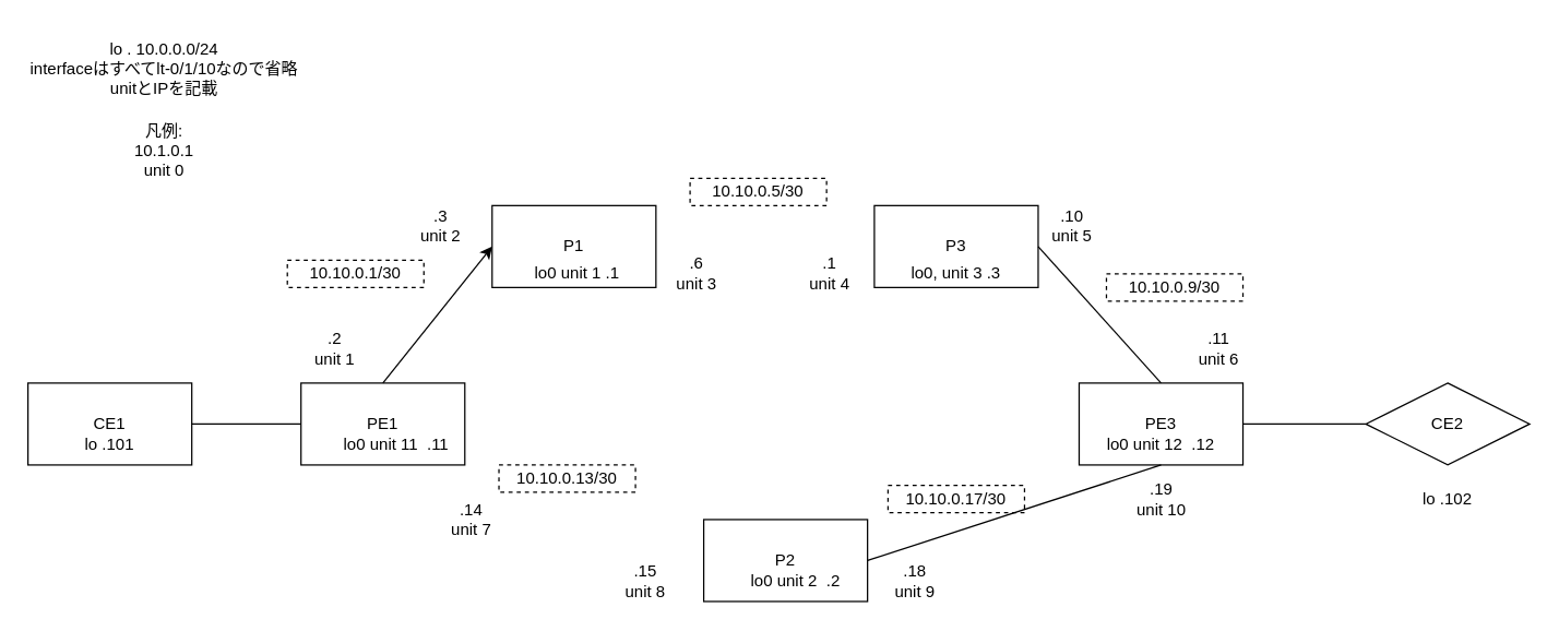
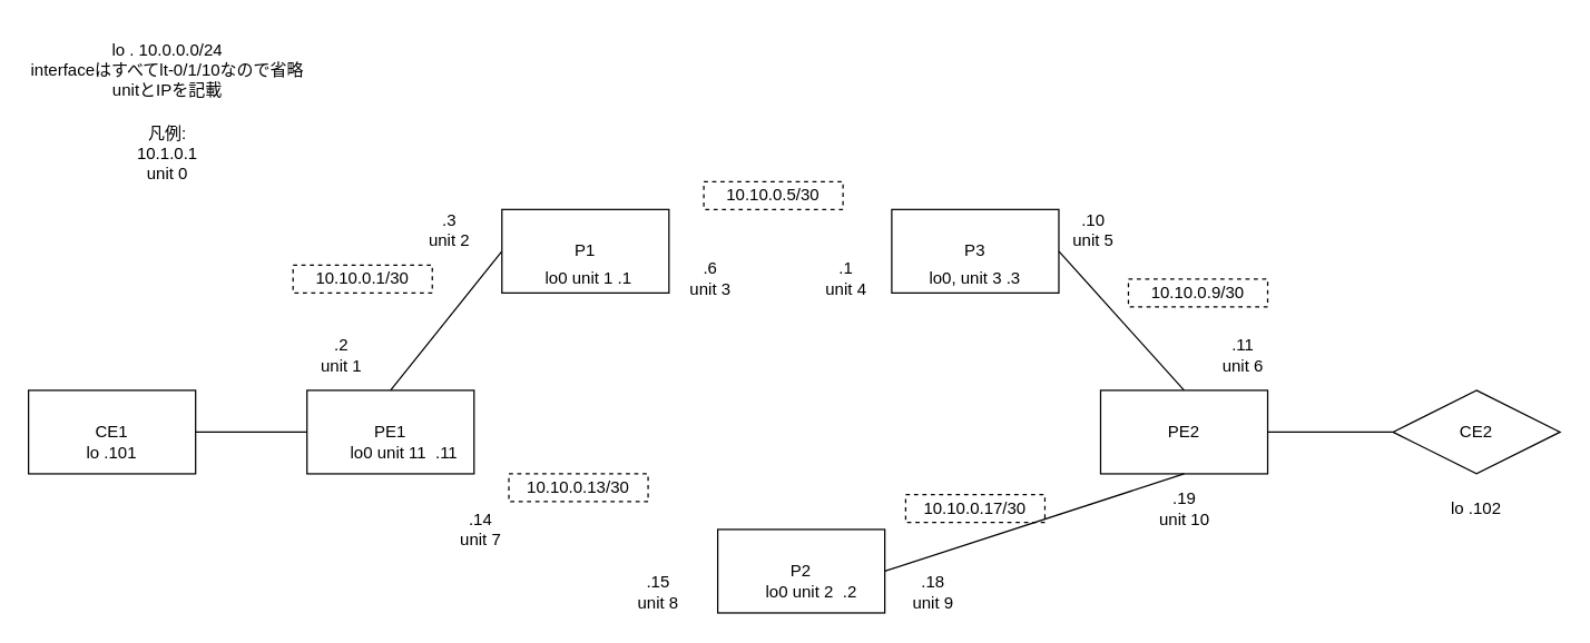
- <mxCell id="9" value="" style="endArrow=classic;html=1;rounded=0;entryX=0;entryY=0.5;entryDx=0;entryDy=0;exitX=0.5;exitY=0;exitDx=0;exitDy=0;" edge="1" parent="1" source="4" target="6"><mxGeometry width="50" height="50" relative="1" as="geometry"><mxPoint x="310" y="240" as="sourcePoint" /><mxPoint x="360" y="190" as="targetPoint" /></mxGeometry></mxCell>
+ <mxCell id="9" value="" style="endArrow=none;html=1;rounded=0;entryX=0;entryY=0.5;entryDx=0;entryDy=0;exitX=0.5;exitY=0;exitDx=0;exitDy=0;" edge="1" parent="1" source="4" target="6"><mxGeometry width="50" height="50" relative="1" as="geometry"><mxPoint x="310" y="240" as="sourcePoint" /><mxPoint x="360" y="190" as="targetPoint" /></mxGeometry></mxCell>
- <mxCell id="5" value="PE3" style="rounded=0;whiteSpace=wrap;html=1;" vertex="1" parent="1"><mxGeometry x="790" y="280" width="120" height="60" as="geometry" /></mxCell>
+ <mxCell id="5" value="PE2" style="rounded=0;whiteSpace=wrap;html=1;" vertex="1" parent="1"><mxGeometry x="790" y="280" width="120" height="60" as="geometry" /></mxCell>
- <mxCell id="18" value="lo0 unit 12&amp;nbsp; .12" style="text;html=1;strokeColor=none;fillColor=none;align=center;verticalAlign=middle;whiteSpace=wrap;rounded=0;" vertex="1" parent="1"><mxGeometry x="805" y="310" width="90" height="30" as="geometry" /></mxCell>
